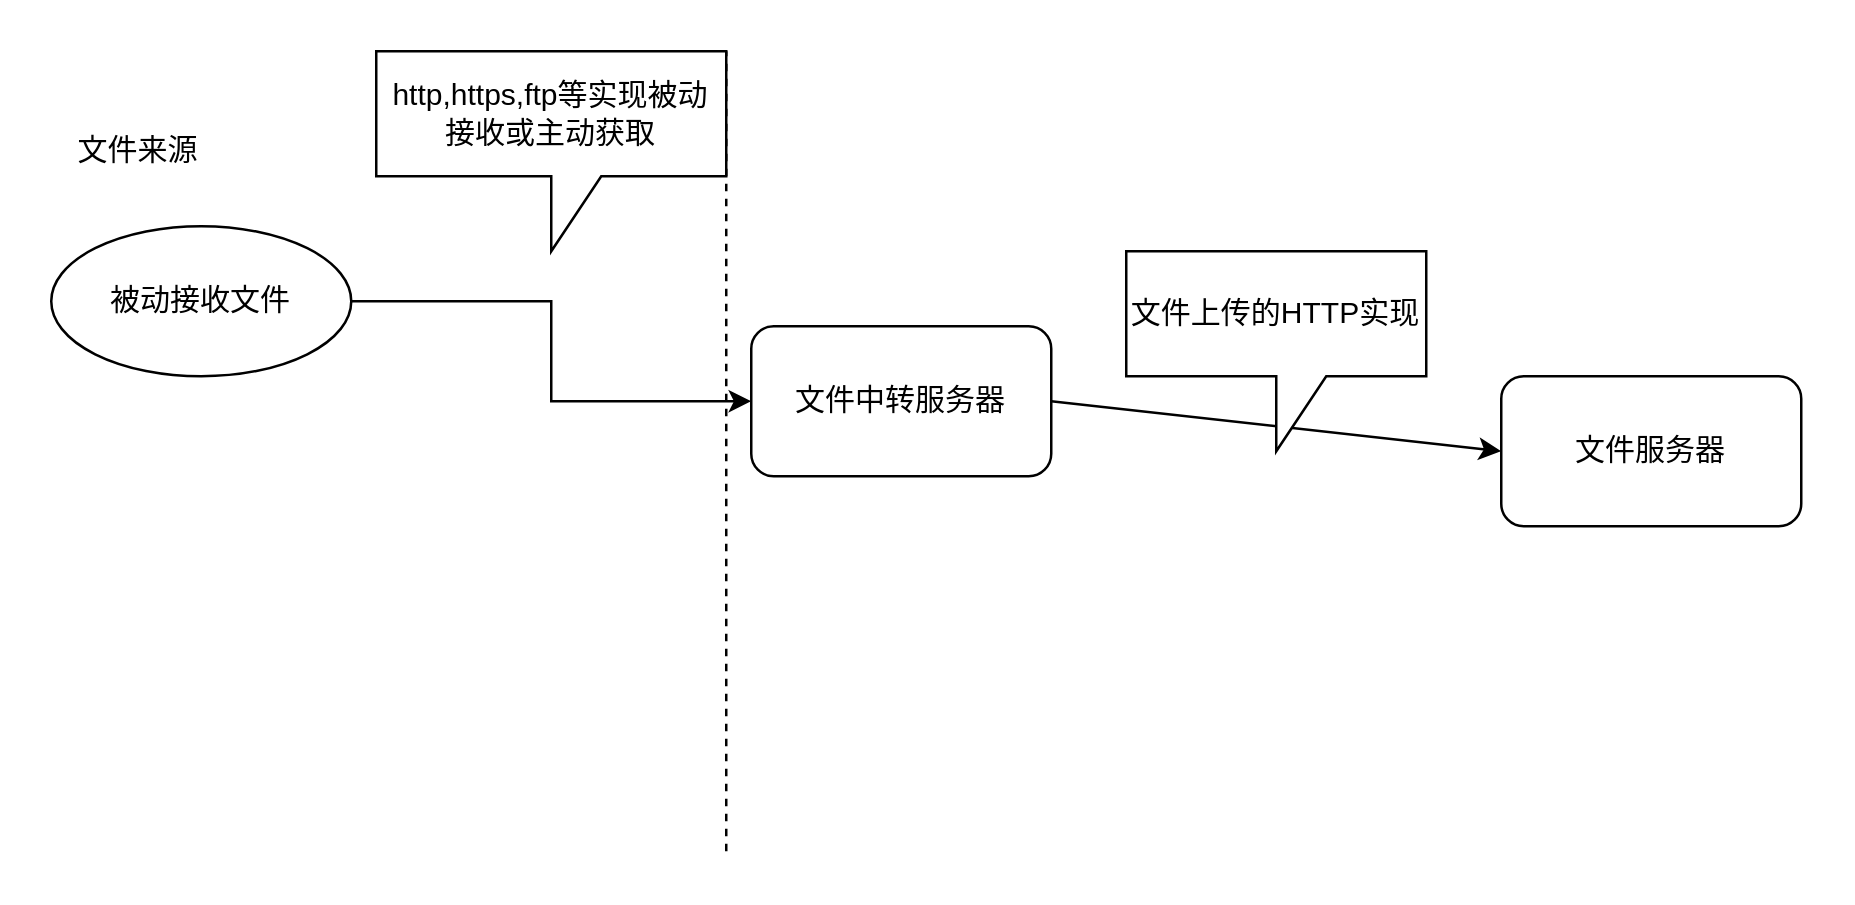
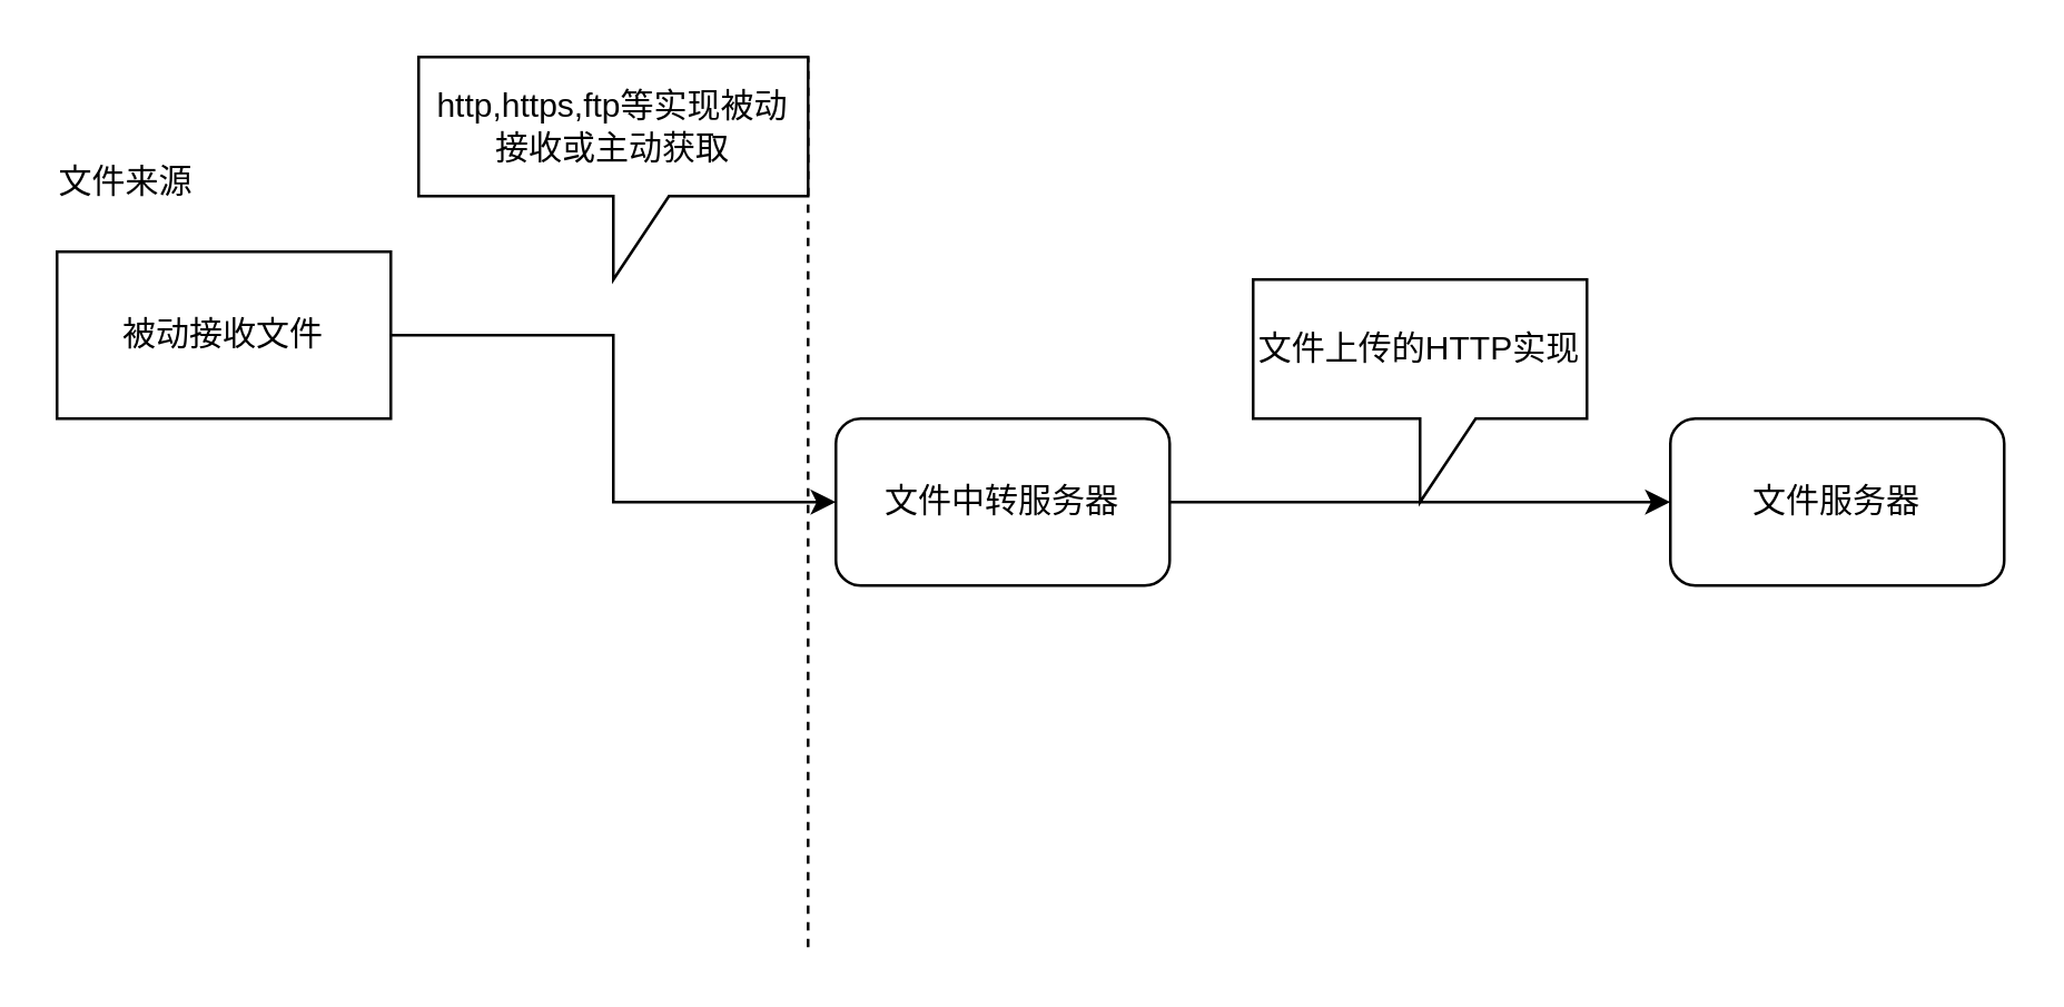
- <mxCell id="2" value="文件来源" style="text;html=1;strokeColor=none;fillColor=none;align=center;verticalAlign=middle;whiteSpace=wrap;rounded=0;" parent="1" vertex="1"><mxGeometry x="20" y="50" width="70" height="20" as="geometry" /></mxCell>
+ <mxCell id="2" value="文件来源" style="text;html=1;strokeColor=none;fillColor=none;align=center;verticalAlign=middle;whiteSpace=wrap;rounded=0;" parent="1" vertex="1"><mxGeometry x="10" y="55" width="70" height="20" as="geometry" /></mxCell>
- <mxCell id="4" value="被动接收文件" style="ellipse;whiteSpace=wrap;html=1;" parent="1" vertex="1"><mxGeometry x="20" y="90" width="120" height="60" as="geometry" /></mxCell>
+ <mxCell id="4" value="被动接收文件" style="rounded=0;whiteSpace=wrap;html=1;" parent="1" vertex="1"><mxGeometry x="20" y="90" width="120" height="60" as="geometry" /></mxCell>
- <mxCell id="5" value="文件中转服务器" style="rounded=1;whiteSpace=wrap;html=1;" parent="1" vertex="1"><mxGeometry x="300" y="130" width="120" height="60" as="geometry" /></mxCell>
+ <mxCell id="5" value="文件中转服务器" style="rounded=1;whiteSpace=wrap;html=1;" parent="1" vertex="1"><mxGeometry x="300" y="150" width="120" height="60" as="geometry" /></mxCell>
